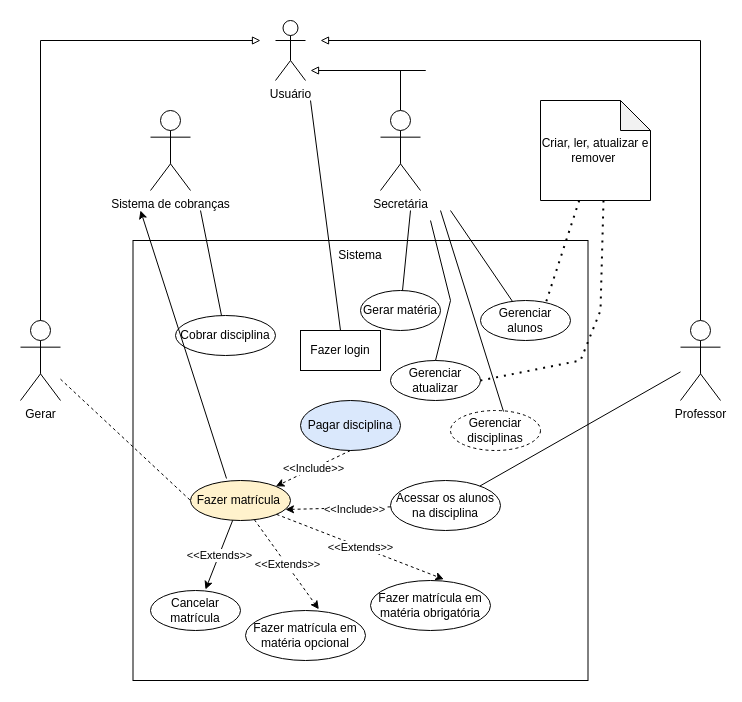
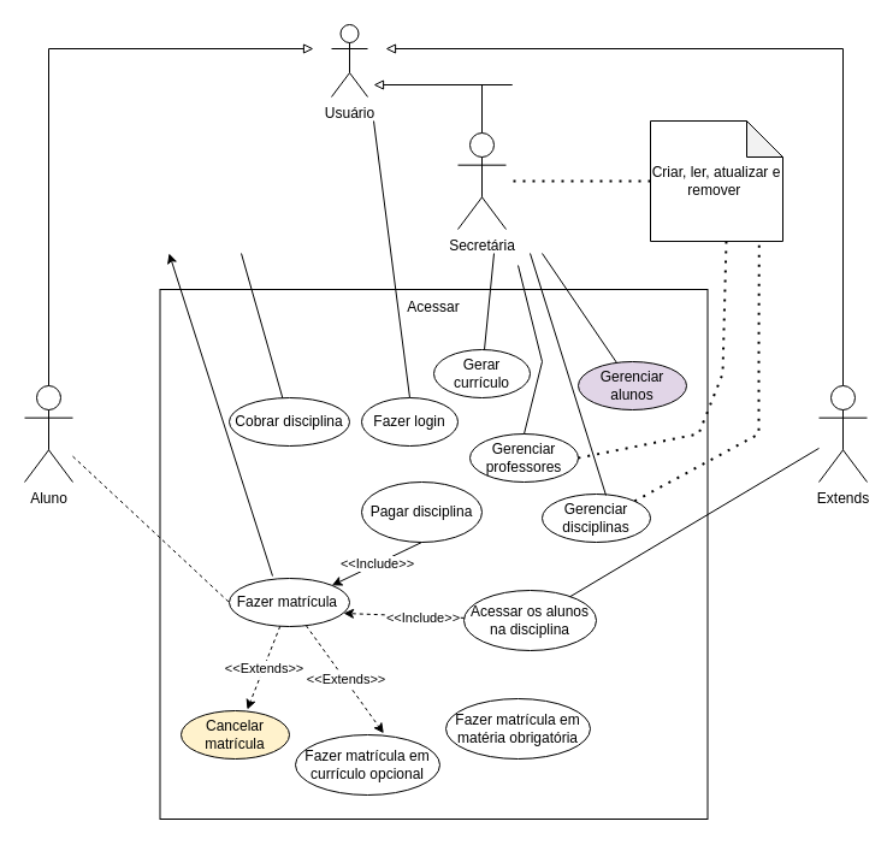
- <mxCell id="19" value="Sistema de cobranças" style="shape=umlActor;verticalLabelPosition=bottom;verticalAlign=top;html=1;outlineConnect=0;" parent="1" vertex="1"><mxGeometry x="150" y="110" width="40" height="80" as="geometry" /></mxCell>
- <mxCell id="35" value="" style="endArrow=none;dashed=1;html=1;dashPattern=1 3;strokeWidth=2;rounded=0;entryX=0.729;entryY=0.038;entryDx=0;entryDy=0;entryPerimeter=0;" parent="1" source="30" target="34" edge="1"><mxGeometry width="50" height="50" relative="1" as="geometry"><mxPoint x="570" y="270" as="sourcePoint" /><mxPoint x="559" y="118" as="targetPoint" /></mxGeometry></mxCell>
+ <mxCell id="35" value="" style="endArrow=none;dashed=1;html=1;dashPattern=1 3;strokeWidth=2;rounded=0;" parent="1" source="30" target="7" edge="1"><mxGeometry width="50" height="50" relative="1" as="geometry"><mxPoint x="570" y="270" as="sourcePoint" /><mxPoint x="559" y="118" as="targetPoint" /></mxGeometry></mxCell>
- <mxCell id="29" value="Sistema" style="text;html=1;strokeColor=none;fillColor=none;align=center;verticalAlign=middle;whiteSpace=wrap;rounded=0;" parent="1" vertex="1"><mxGeometry x="330" y="240" width="60" height="30" as="geometry" /></mxCell>
+ <mxCell id="29" value="Acessar" style="text;html=1;strokeColor=none;fillColor=none;align=center;verticalAlign=middle;whiteSpace=wrap;rounded=0;" parent="1" vertex="1"><mxGeometry x="330" y="240" width="60" height="30" as="geometry" /></mxCell>
- <mxCell id="36" value="Gerar matéria" style="ellipse;whiteSpace=wrap;html=1;" parent="1" vertex="1"><mxGeometry x="360" y="290" width="80" height="40" as="geometry" /></mxCell>
+ <mxCell id="36" value="Gerar currículo" style="ellipse;whiteSpace=wrap;html=1;" parent="1" vertex="1"><mxGeometry x="360" y="290" width="80" height="40" as="geometry" /></mxCell>
- <mxCell id="34" value="Gerenciar alunos" style="ellipse;whiteSpace=wrap;html=1;" parent="1" vertex="1"><mxGeometry x="480" y="300" width="90" height="40" as="geometry" /></mxCell>
+ <mxCell id="34" value="Gerenciar alunos" style="ellipse;whiteSpace=wrap;html=1;fillColor=#e1d5e7;" parent="1" vertex="1"><mxGeometry x="480" y="300" width="90" height="40" as="geometry" /></mxCell>
- <mxCell id="14" value="Cobrar disciplina" style="ellipse;whiteSpace=wrap;html=1;" parent="1" vertex="1"><mxGeometry x="175" y="315" width="100" height="40" as="geometry" /></mxCell>
+ <mxCell id="14" value="Cobrar disciplina" style="ellipse;whiteSpace=wrap;html=1;" parent="1" vertex="1"><mxGeometry x="190" y="330" width="100" height="40" as="geometry" /></mxCell>
+ <mxCell id="31" value="" style="endArrow=none;dashed=1;html=1;dashPattern=1 3;strokeWidth=2;rounded=0;exitX=1;exitY=0;exitDx=0;exitDy=0;entryX=0.821;entryY=0.992;entryDx=0;entryDy=0;entryPerimeter=0;" parent="1" source="8" target="30" edge="1"><mxGeometry width="50" height="50" relative="1" as="geometry"><mxPoint x="470" y="430" as="sourcePoint" /><mxPoint x="650" y="240" as="targetPoint" /><Array as="points"><mxPoint x="630" y="360" /><mxPoint x="630" y="290" /></Array></mxGeometry></mxCell>
- <mxCell id="28" value="Fazer login" style="whiteSpace=wrap;html=1;rounded=0;" parent="1" vertex="1"><mxGeometry x="300" y="330" width="80" height="40" as="geometry" /></mxCell>
+ <mxCell id="28" value="Fazer login" style="ellipse;whiteSpace=wrap;html=1;" parent="1" vertex="1"><mxGeometry x="300" y="330" width="80" height="40" as="geometry" /></mxCell>
- <mxCell id="32" value="Gerenciar atualizar" style="ellipse;whiteSpace=wrap;html=1;" parent="1" vertex="1"><mxGeometry x="390" y="360" width="90" height="40" as="geometry" /></mxCell>
+ <mxCell id="32" value="Gerenciar professores" style="ellipse;whiteSpace=wrap;html=1;" parent="1" vertex="1"><mxGeometry x="390" y="360" width="90" height="40" as="geometry" /></mxCell>
- <mxCell id="3" value="Gerar" style="shape=umlActor;verticalLabelPosition=bottom;verticalAlign=top;html=1;outlineConnect=0;" parent="1" vertex="1"><mxGeometry x="20" y="320" width="40" height="80" as="geometry" /></mxCell>
+ <mxCell id="3" value="Aluno" style="shape=umlActor;verticalLabelPosition=bottom;verticalAlign=top;html=1;outlineConnect=0;" parent="1" vertex="1"><mxGeometry x="20" y="320" width="40" height="80" as="geometry" /></mxCell>
- <mxCell id="5" value="Professor" style="shape=umlActor;verticalLabelPosition=bottom;verticalAlign=top;html=1;outlineConnect=0;" parent="1" vertex="1"><mxGeometry x="680" y="320" width="40" height="80" as="geometry" /></mxCell>
+ <mxCell id="5" value="Extends" style="shape=umlActor;verticalLabelPosition=bottom;verticalAlign=top;html=1;outlineConnect=0;" parent="1" vertex="1"><mxGeometry x="680" y="320" width="40" height="80" as="geometry" /></mxCell>
- <mxCell id="15" value="Pagar disciplina" style="ellipse;whiteSpace=wrap;html=1;fillColor=#dae8fc;" parent="1" vertex="1"><mxGeometry x="300" y="400" width="100" height="50" as="geometry" /></mxCell>
+ <mxCell id="15" value="Pagar disciplina" style="ellipse;whiteSpace=wrap;html=1;" parent="1" vertex="1"><mxGeometry x="300" y="400" width="100" height="50" as="geometry" /></mxCell>
- <mxCell id="8" value="Gerenciar disciplinas" style="ellipse;whiteSpace=wrap;html=1;dashed=1;" parent="1" vertex="1"><mxGeometry x="450" y="410" width="90" height="40" as="geometry" /></mxCell>
+ <mxCell id="8" value="Gerenciar disciplinas" style="ellipse;whiteSpace=wrap;html=1;" parent="1" vertex="1"><mxGeometry x="450" y="410" width="90" height="40" as="geometry" /></mxCell>
- <mxCell id="21" value="" style="endArrow=classic;html=1;rounded=0;dashed=1;entryX=1;entryY=0;entryDx=0;entryDy=0;exitX=0.5;exitY=1;exitDx=0;exitDy=0;" parent="1" source="15" target="9" edge="1"><mxGeometry width="50" height="50" relative="1" as="geometry"><mxPoint x="450" y="470" as="sourcePoint" /><mxPoint x="360" y="420" as="targetPoint" /></mxGeometry></mxCell>
+ <mxCell id="21" value="" style="endArrow=classic;html=1;rounded=0;dashed=0;entryX=1;entryY=0;entryDx=0;entryDy=0;exitX=0.5;exitY=1;exitDx=0;exitDy=0;" parent="1" source="15" target="9" edge="1"><mxGeometry width="50" height="50" relative="1" as="geometry"><mxPoint x="450" y="470" as="sourcePoint" /><mxPoint x="360" y="420" as="targetPoint" /></mxGeometry></mxCell>
- <mxCell id="9" value="Fazer matrícula&amp;nbsp;" style="ellipse;whiteSpace=wrap;html=1;fillColor=#fff2cc;" parent="1" vertex="1"><mxGeometry x="190" y="480" width="100" height="40" as="geometry" /></mxCell>
+ <mxCell id="9" value="Fazer matrícula&amp;nbsp;" style="ellipse;whiteSpace=wrap;html=1;" parent="1" vertex="1"><mxGeometry x="190" y="480" width="100" height="40" as="geometry" /></mxCell>
- <mxCell id="13" value="Acessar os alunos na disciplina" style="ellipse;whiteSpace=wrap;html=1;" parent="1" vertex="1"><mxGeometry x="390" y="480" width="110" height="50" as="geometry" /></mxCell>
+ <mxCell id="13" value="Acessar os alunos na disciplina" style="ellipse;whiteSpace=wrap;html=1;" parent="1" vertex="1"><mxGeometry x="385" y="490" width="110" height="50" as="geometry" /></mxCell>
- <mxCell id="11" value="" style="endArrow=classic;html=1;rounded=0;entryX=0.611;entryY=-0.025;entryDx=0;entryDy=0;dashed=0;entryPerimeter=0;" parent="1" source="9" target="10" edge="1"><mxGeometry relative="1" as="geometry"><mxPoint x="250" y="589.5" as="sourcePoint" /><mxPoint x="350" y="589.5" as="targetPoint" /></mxGeometry></mxCell>
+ <mxCell id="11" value="" style="endArrow=classic;html=1;rounded=0;entryX=0.611;entryY=-0.025;entryDx=0;entryDy=0;dashed=1;entryPerimeter=0;" parent="1" source="9" target="10" edge="1"><mxGeometry relative="1" as="geometry"><mxPoint x="250" y="589.5" as="sourcePoint" /><mxPoint x="350" y="589.5" as="targetPoint" /></mxGeometry></mxCell>
- <mxCell id="42" value="" style="endArrow=classic;html=1;rounded=0;entryX=0.611;entryY=-0.025;entryDx=0;entryDy=0;dashed=1;entryPerimeter=0;" edge="1" parent="1" target="41" source="9"><mxGeometry relative="1" as="geometry"><mxPoint x="476" y="560" as="sourcePoint" /><mxPoint x="585" y="629.5" as="targetPoint" /></mxGeometry></mxCell>
- <mxCell id="43" value="&amp;lt;&amp;lt;Extends&amp;gt;&amp;gt;" style="edgeLabel;resizable=0;html=1;align=center;verticalAlign=middle;" connectable="0" vertex="1" parent="42"><mxGeometry relative="1" as="geometry" /></mxCell>
- <mxCell id="10" value="Cancelar matrícula" style="ellipse;whiteSpace=wrap;html=1;" parent="1" vertex="1"><mxGeometry x="150" y="590" width="90" height="40" as="geometry" /></mxCell>
+ <mxCell id="10" value="Cancelar matrícula" style="ellipse;whiteSpace=wrap;html=1;fillColor=#fff2cc;" parent="1" vertex="1"><mxGeometry x="150" y="590" width="90" height="40" as="geometry" /></mxCell>
- <mxCell id="38" value="Fazer matrícula em matéria opcional" style="ellipse;whiteSpace=wrap;html=1;" vertex="1" parent="1"><mxGeometry x="245" y="610" width="120" height="50" as="geometry" /></mxCell>
+ <mxCell id="38" value="Fazer matrícula em currículo opcional" style="ellipse;whiteSpace=wrap;html=1;" vertex="1" parent="1"><mxGeometry x="245" y="610" width="120" height="50" as="geometry" /></mxCell>
